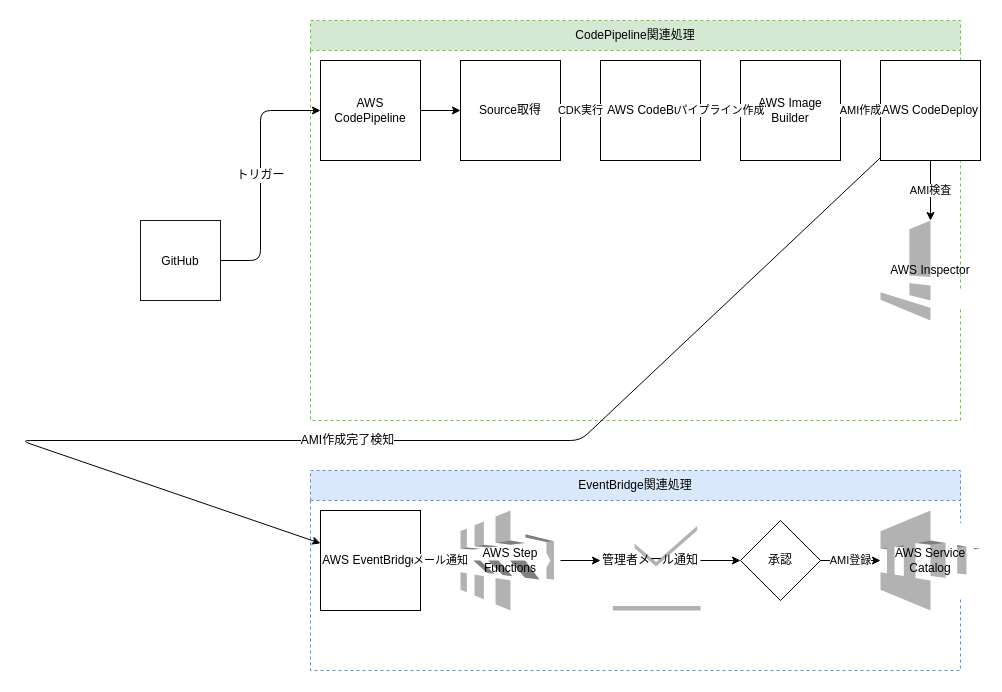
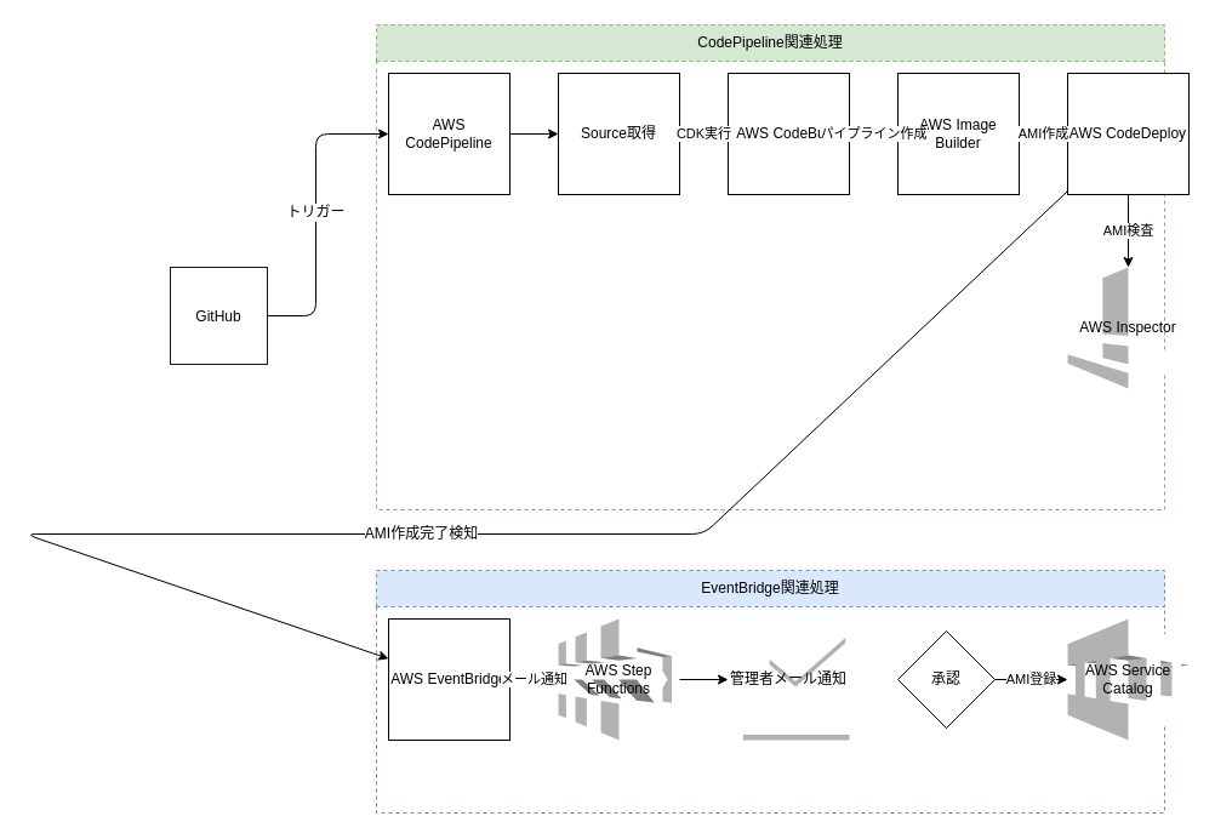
- <mxCell id="24" value="" style="endArrow=classic;html=1;" edge="1" parent="16" source="21" target="23"><mxGeometry width="50" height="50" relative="1" as="geometry"><mxPoint x="390" y="90" as="sourcePoint" /><mxPoint x="430" y="90" as="targetPoint" /></mxGeometry></mxCell>
